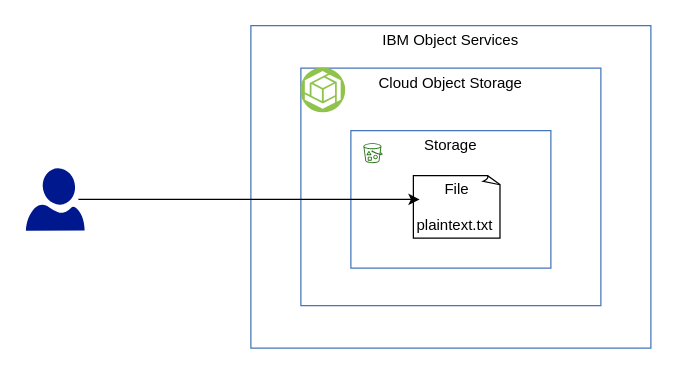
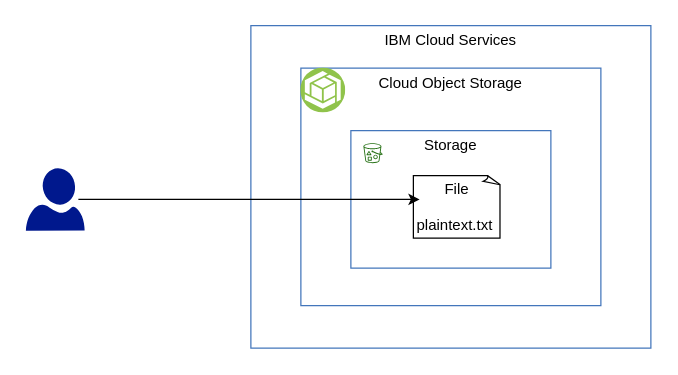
- <mxCell id="4" value="IBM Object Services" style="fontStyle=0;verticalAlign=top;align=center;spacingTop=-2;fillColor=none;rounded=0;whiteSpace=wrap;html=1;strokeColor=#4376BB;strokeWidth=1;dashed=0;container=1;collapsible=0;expand=0;recursiveResize=0;" vertex="1" parent="1"><mxGeometry x="200" y="20" width="320" height="258" as="geometry" /></mxCell>
+ <mxCell id="4" value="IBM Cloud Services" style="fontStyle=0;verticalAlign=top;align=center;spacingTop=-2;fillColor=none;rounded=0;whiteSpace=wrap;html=1;strokeColor=#4376BB;strokeWidth=1;dashed=0;container=1;collapsible=0;expand=0;recursiveResize=0;" vertex="1" parent="1"><mxGeometry x="200" y="20" width="320" height="258" as="geometry" /></mxCell>
